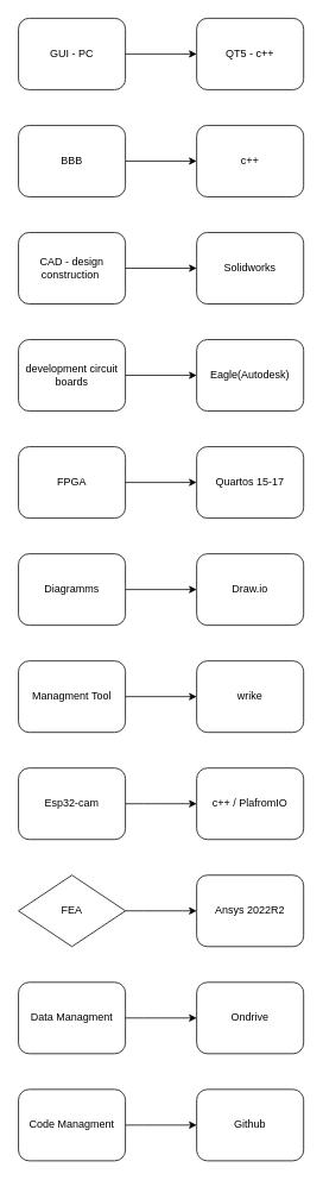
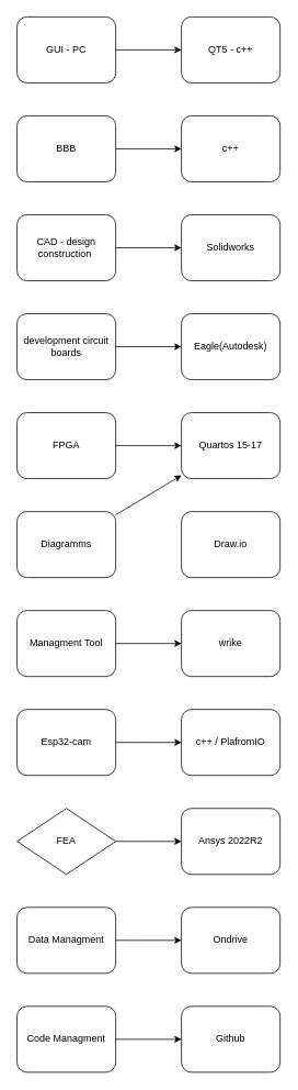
- <mxCell id="17" value="" style="edgeStyle=none;html=1;" parent="1" source="18" target="19" edge="1"><mxGeometry relative="1" as="geometry" /></mxCell>
+ <mxCell id="17" value="" style="edgeStyle=none;html=1;" parent="1" source="18" target="16" edge="1"><mxGeometry relative="1" as="geometry" /></mxCell>
